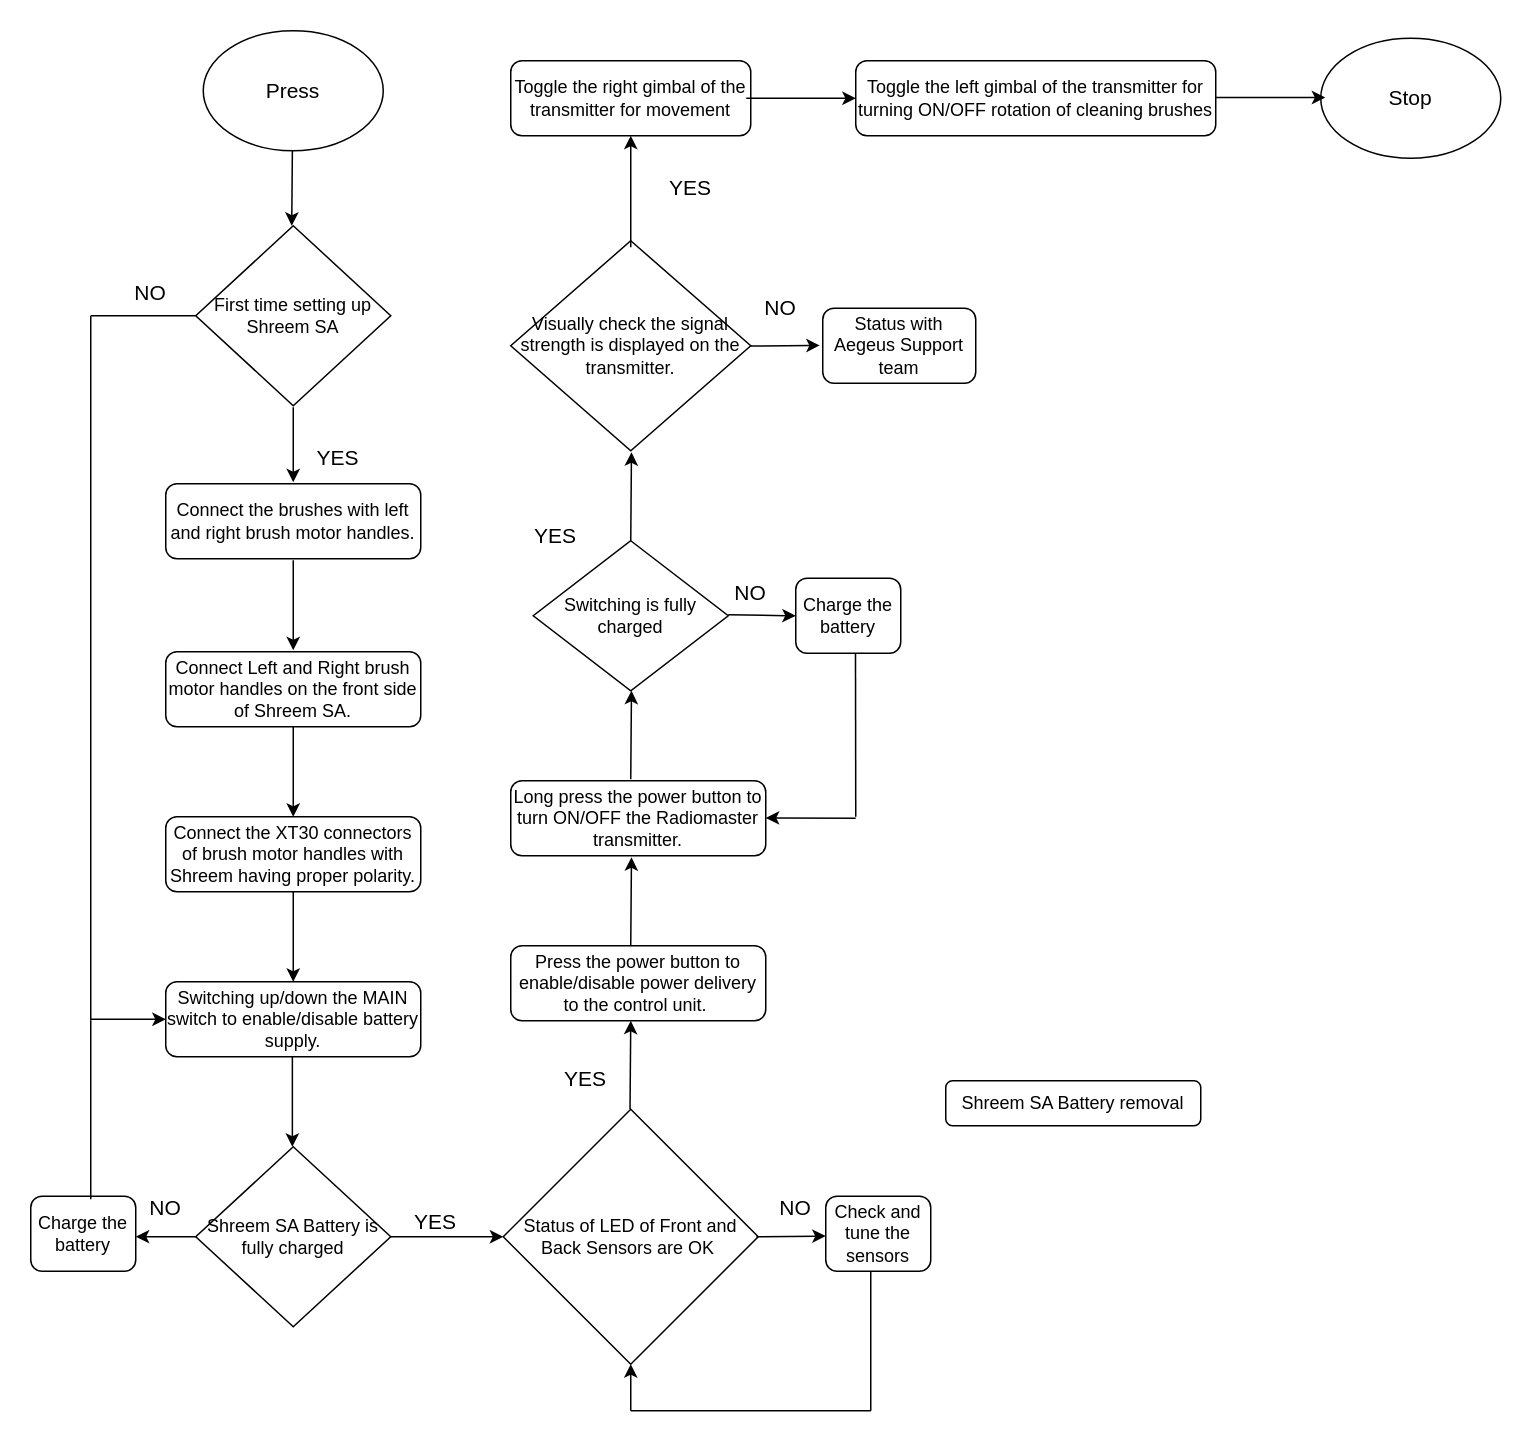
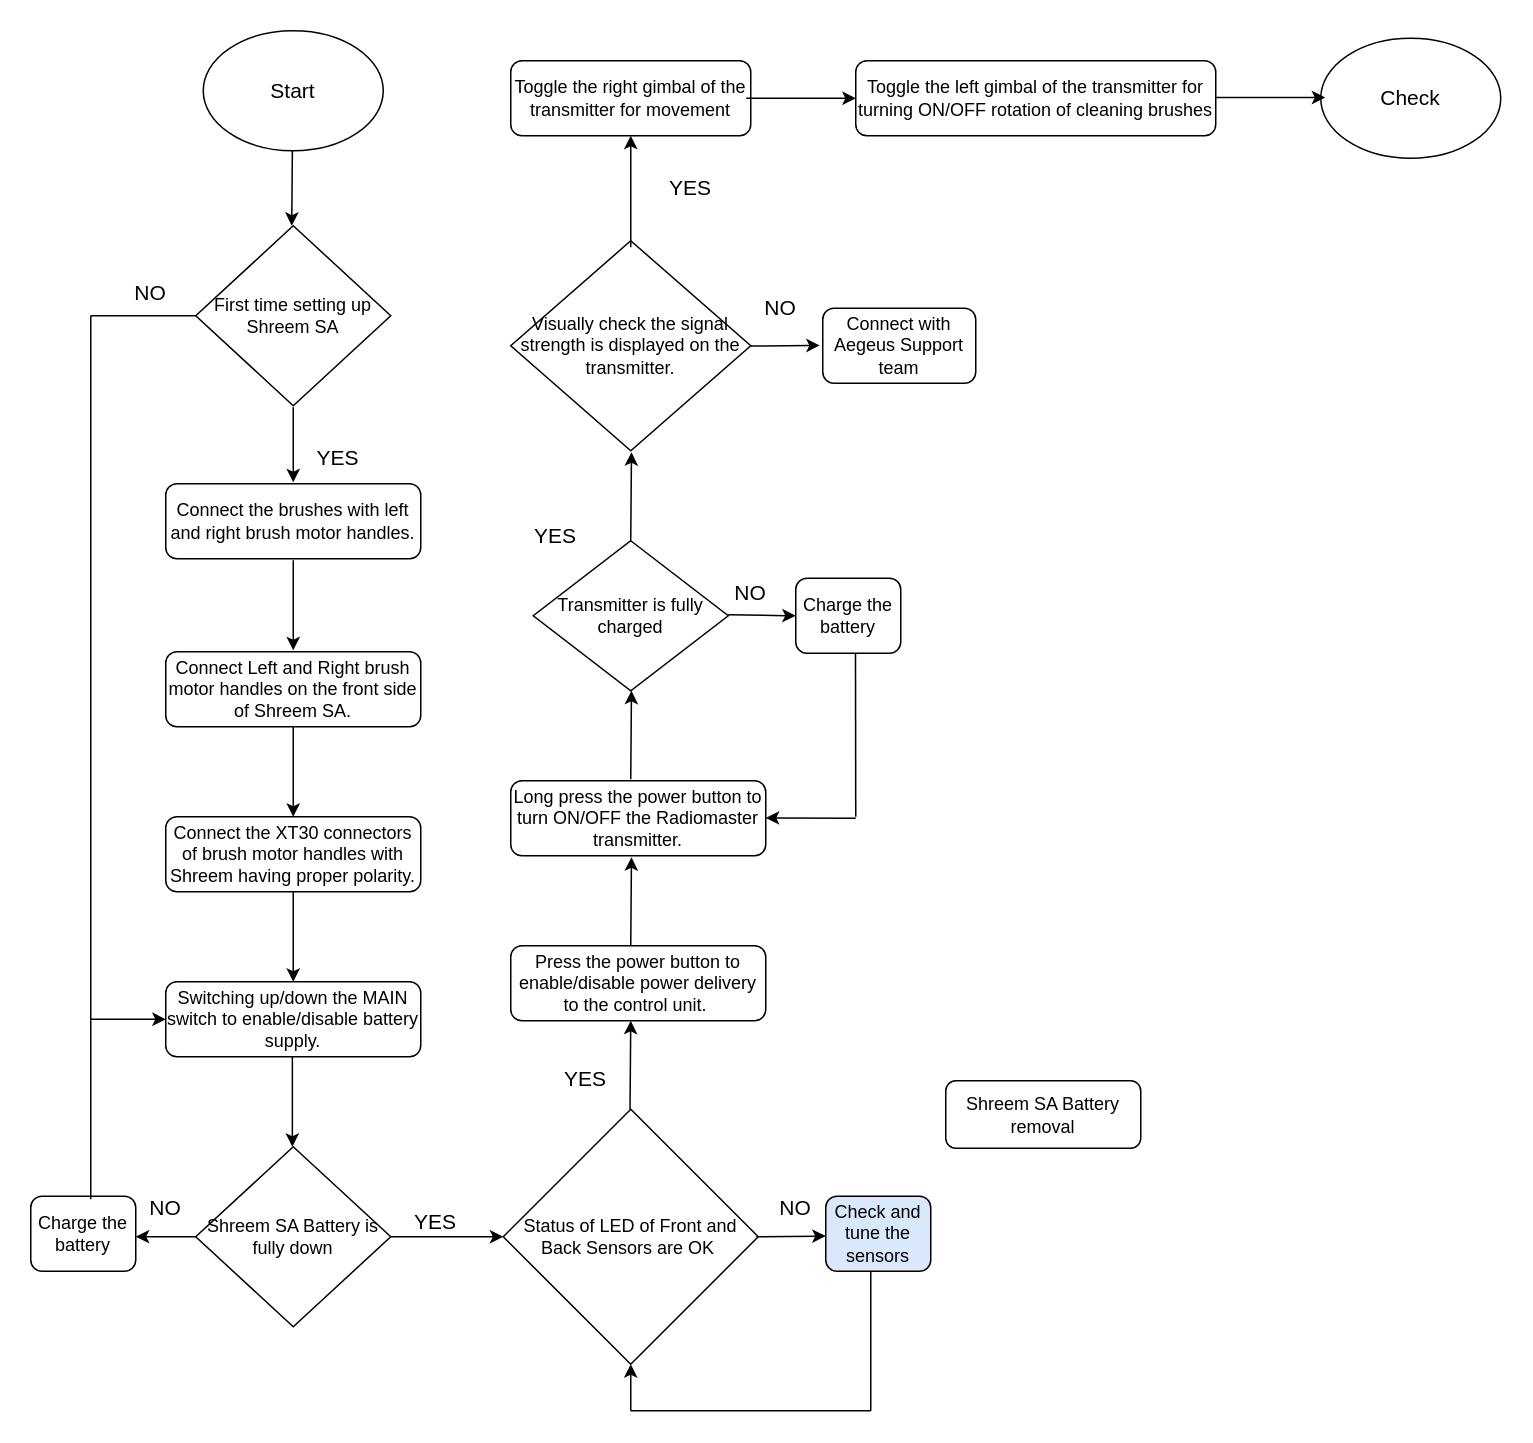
- <mxCell id="11" value="&lt;font style=&quot;font-size: 14px;&quot;&gt;Press&lt;/font&gt;" style="ellipse;whiteSpace=wrap;html=1;" vertex="1" parent="1"><mxGeometry x="135" y="20" width="120" height="80" as="geometry" /></mxCell>
+ <mxCell id="11" value="&lt;font style=&quot;font-size: 14px;&quot;&gt;Start&lt;/font&gt;" style="ellipse;whiteSpace=wrap;html=1;" vertex="1" parent="1"><mxGeometry x="135" y="20" width="120" height="80" as="geometry" /></mxCell>
- <mxCell id="55" value="&lt;font style=&quot;font-size: 14px;&quot;&gt;Stop&lt;/font&gt;" style="ellipse;whiteSpace=wrap;html=1;" vertex="1" parent="1"><mxGeometry x="880" y="25" width="120" height="80" as="geometry" /></mxCell>
+ <mxCell id="55" value="&lt;font style=&quot;font-size: 14px;&quot;&gt;Check&lt;/font&gt;" style="ellipse;whiteSpace=wrap;html=1;" vertex="1" parent="1"><mxGeometry x="880" y="25" width="120" height="80" as="geometry" /></mxCell>
- <mxCell id="58" value="&lt;div&gt;Status with Aegeus Support team&lt;/div&gt;" style="rounded=1;whiteSpace=wrap;html=1;fontSize=12;glass=0;strokeWidth=1;shadow=0;" vertex="1" parent="1"><mxGeometry x="548" y="205" width="102" height="50" as="geometry" /></mxCell>
+ <mxCell id="58" value="&lt;div&gt;Connect with Aegeus Support team&lt;/div&gt;" style="rounded=1;whiteSpace=wrap;html=1;fontSize=12;glass=0;strokeWidth=1;shadow=0;" vertex="1" parent="1"><mxGeometry x="548" y="205" width="102" height="50" as="geometry" /></mxCell>
- <mxCell id="41" value="Switching is fully charged" style="rhombus;whiteSpace=wrap;html=1;" vertex="1" parent="1"><mxGeometry x="355" y="360" width="130" height="100" as="geometry" /></mxCell>
+ <mxCell id="41" value="Transmitter is fully charged" style="rhombus;whiteSpace=wrap;html=1;" vertex="1" parent="1"><mxGeometry x="355" y="360" width="130" height="100" as="geometry" /></mxCell>
- <mxCell id="7" value="Shreem SA Battery removal" style="rounded=1;whiteSpace=wrap;html=1;fontSize=12;glass=0;strokeWidth=1;shadow=0;" vertex="1" parent="1"><mxGeometry x="630" y="720" width="170" height="30" as="geometry" /></mxCell>
+ <mxCell id="7" value="Shreem SA Battery removal" style="rounded=1;whiteSpace=wrap;html=1;fontSize=12;glass=0;strokeWidth=1;shadow=0;" vertex="1" parent="1"><mxGeometry x="630" y="720" width="130" height="45" as="geometry" /></mxCell>
- <mxCell id="36" value="&lt;div&gt;Check and tune the sensors&lt;/div&gt;" style="rounded=1;whiteSpace=wrap;html=1;fontSize=12;glass=0;strokeWidth=1;shadow=0;" vertex="1" parent="1"><mxGeometry x="550" y="797" width="70" height="50" as="geometry" /></mxCell>
+ <mxCell id="36" value="&lt;div&gt;Check and tune the sensors&lt;/div&gt;" style="rounded=1;whiteSpace=wrap;html=1;fontSize=12;glass=0;strokeWidth=1;shadow=0;fillColor=#dae8fc;" vertex="1" parent="1"><mxGeometry x="550" y="797" width="70" height="50" as="geometry" /></mxCell>
- <mxCell id="20" value="Shreem SA Battery is fully charged" style="rhombus;whiteSpace=wrap;html=1;" vertex="1" parent="1"><mxGeometry x="130" y="764" width="130" height="120" as="geometry" /></mxCell>
+ <mxCell id="20" value="Shreem SA Battery is fully down" style="rhombus;whiteSpace=wrap;html=1;" vertex="1" parent="1"><mxGeometry x="130" y="764" width="130" height="120" as="geometry" /></mxCell>
